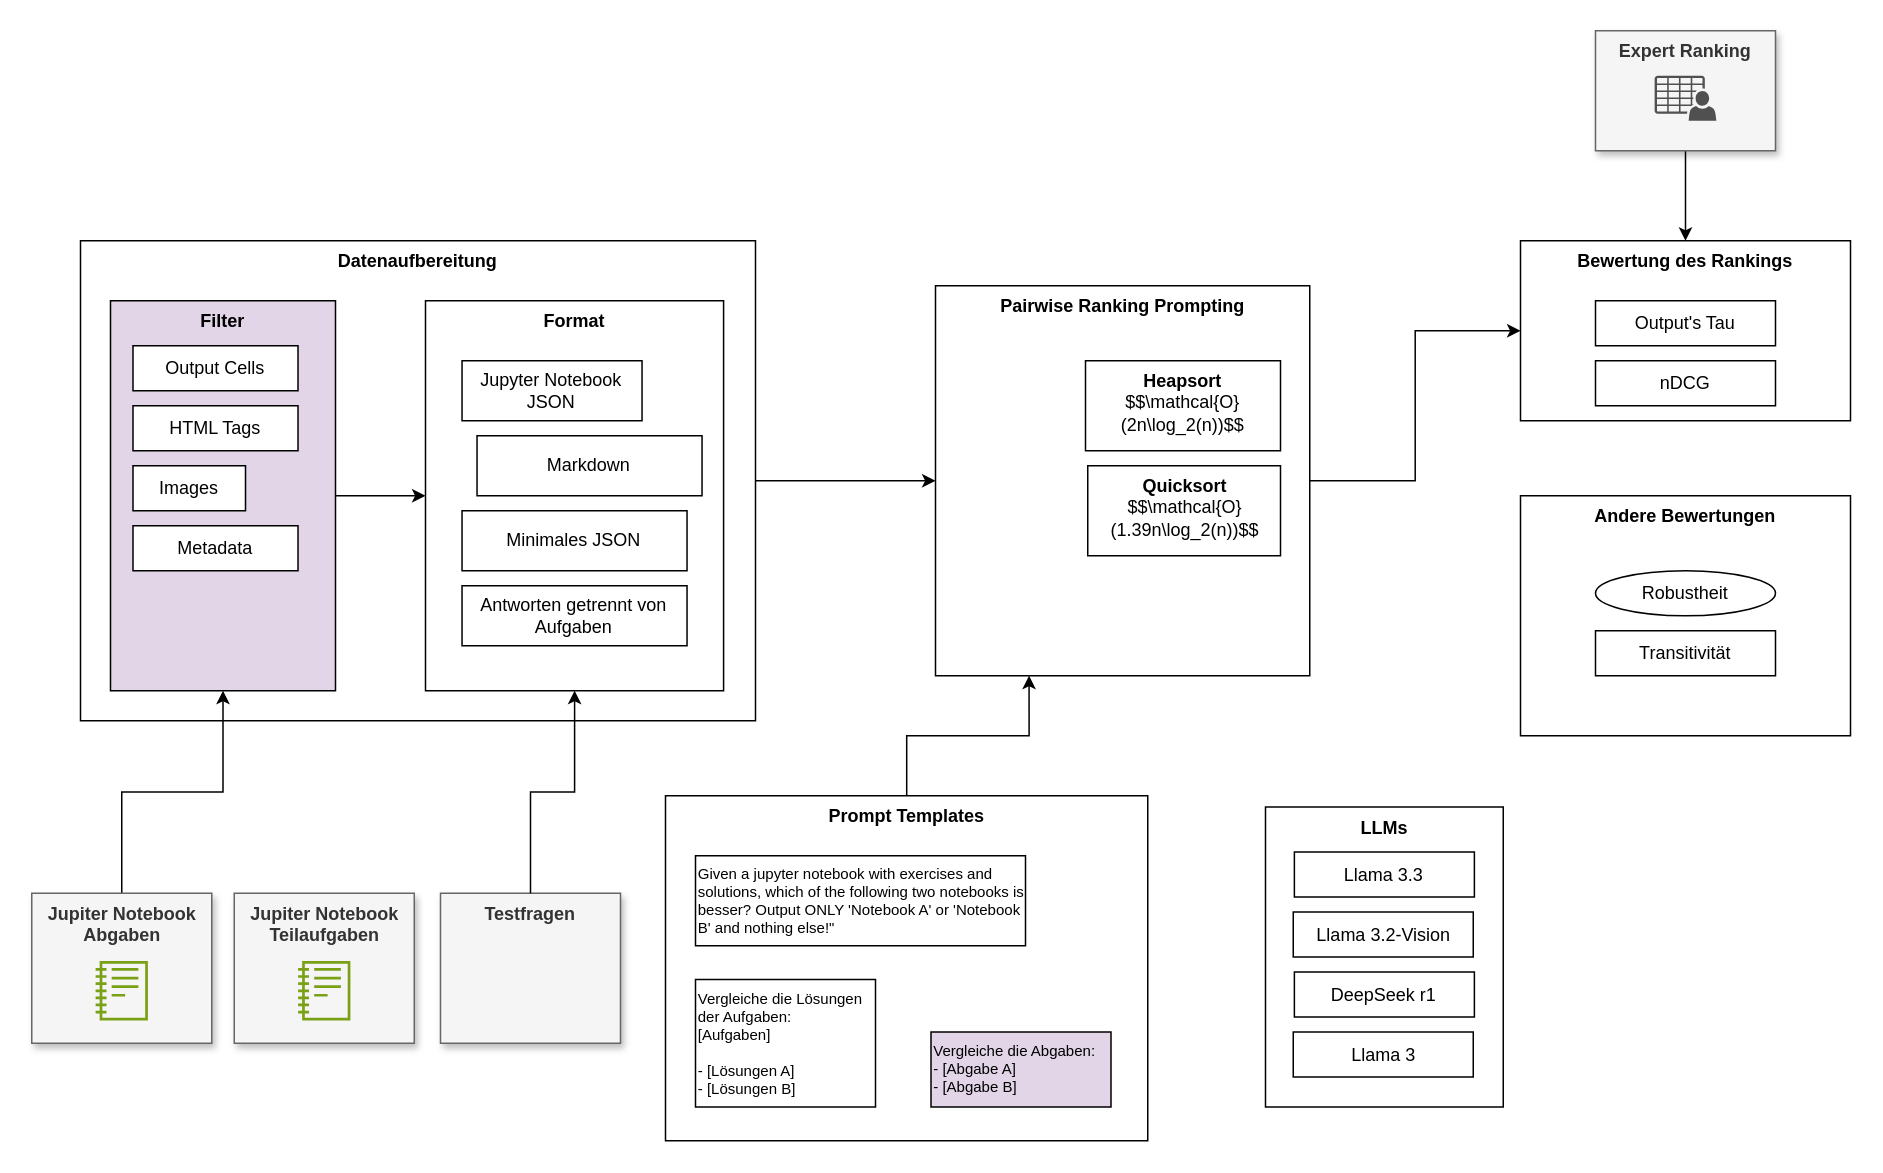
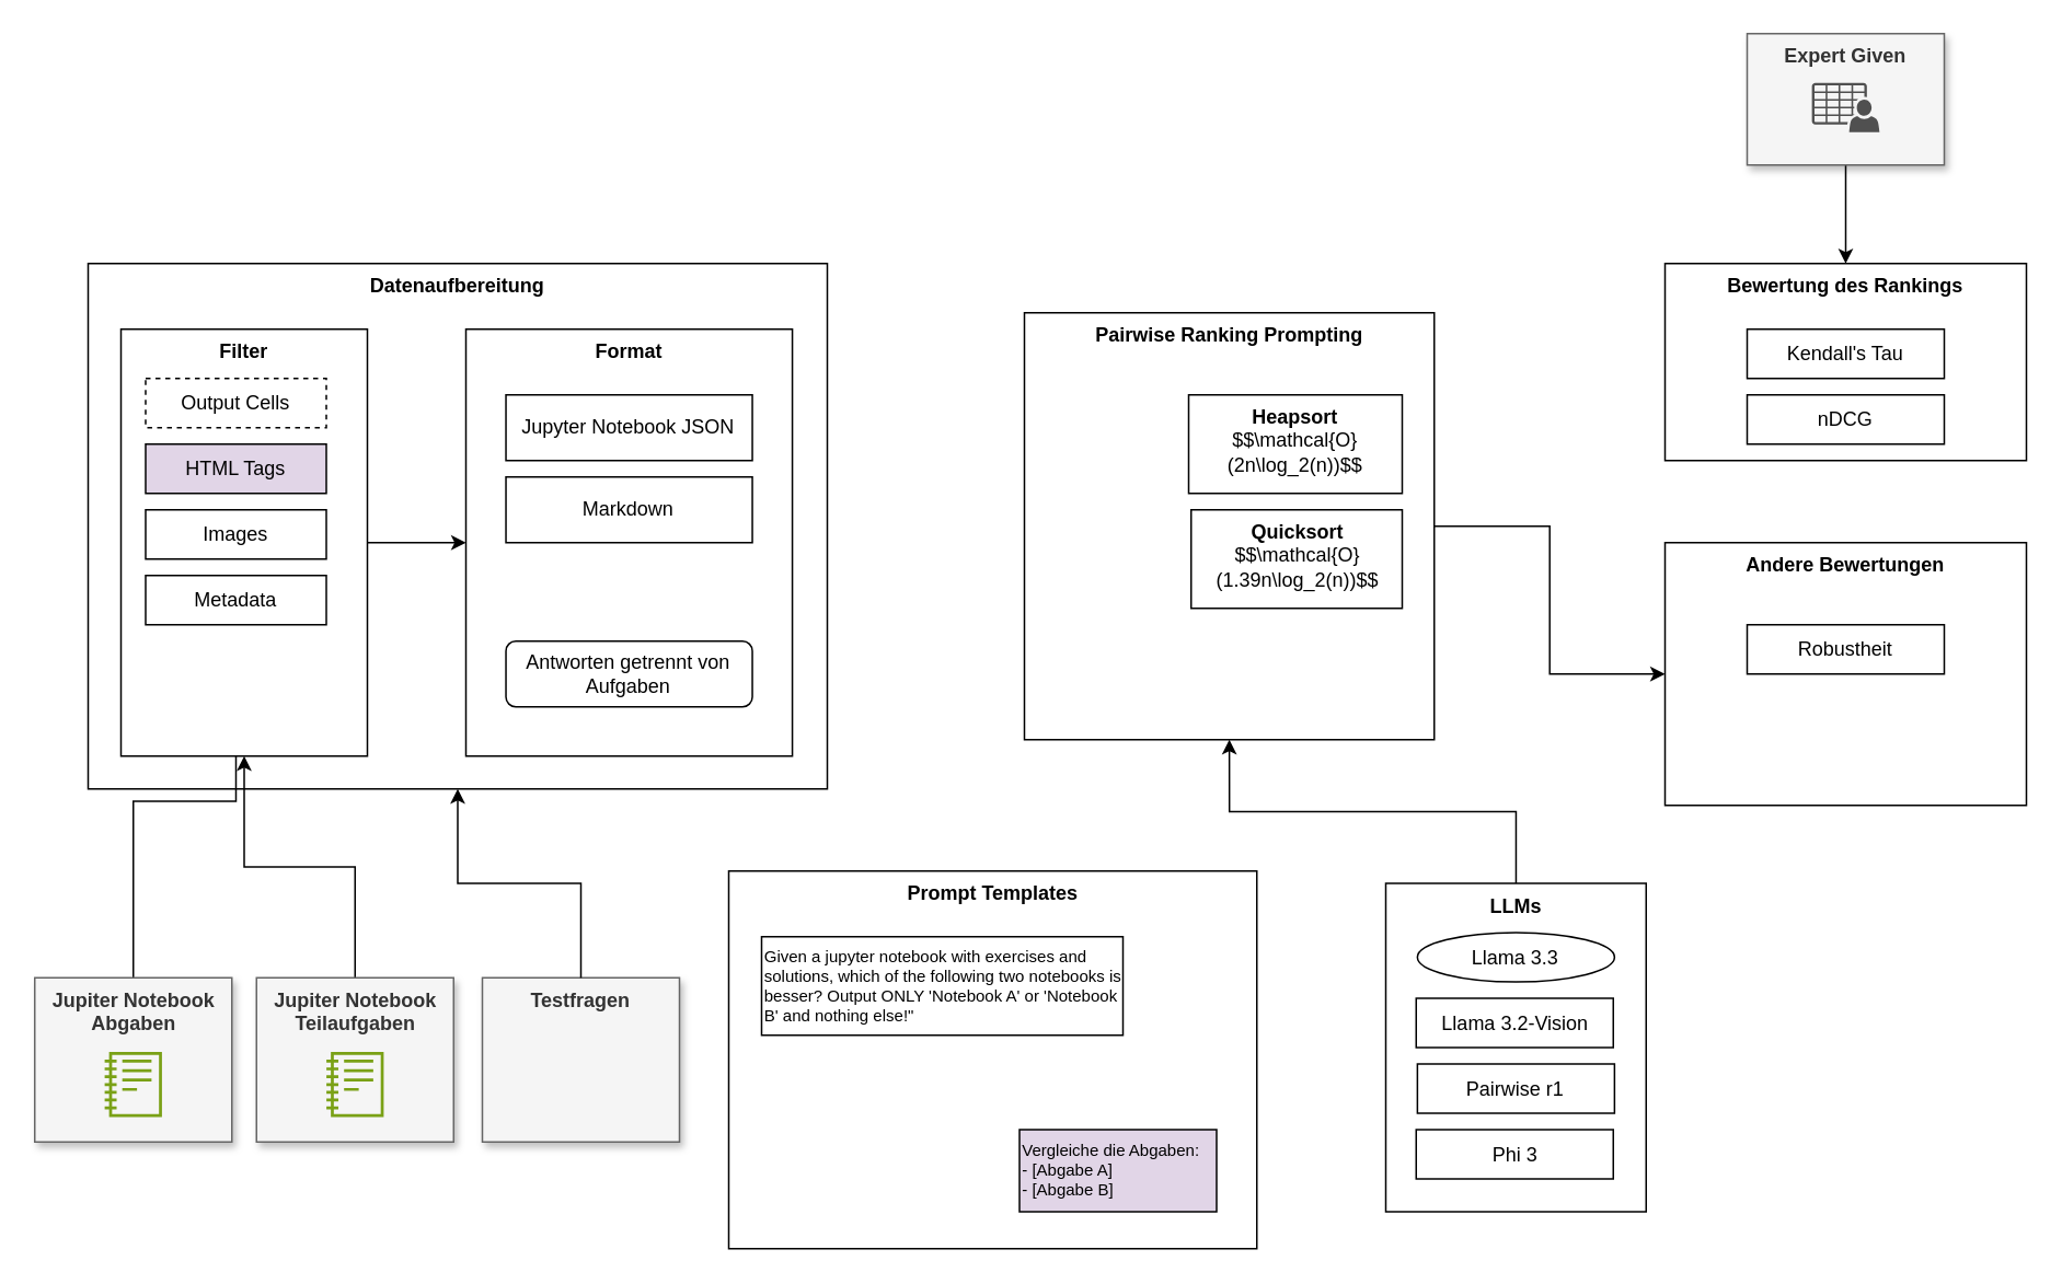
- <mxCell id="40" value="Expert Ranking" style="rounded=0;whiteSpace=wrap;html=1;verticalAlign=top;fontStyle=1;fillColor=#f5f5f5;strokeColor=#666666;fontColor=#333333;glass=0;shadow=1;" parent="39" vertex="1"><mxGeometry width="120" height="80" as="geometry" /></mxCell>
+ <mxCell id="40" value="Expert Given" style="rounded=0;whiteSpace=wrap;html=1;verticalAlign=top;fontStyle=1;fillColor=#f5f5f5;strokeColor=#666666;fontColor=#333333;glass=0;shadow=1;" parent="39" vertex="1"><mxGeometry width="120" height="80" as="geometry" /></mxCell>
- <mxCell id="18" value="Filter" style="rounded=0;whiteSpace=wrap;html=1;verticalAlign=top;fontStyle=1;fillColor=#e1d5e7;" parent="1" vertex="1"><mxGeometry x="73" y="200" width="150" height="260" as="geometry" /></mxCell>
+ <mxCell id="18" value="Filter" style="rounded=0;whiteSpace=wrap;html=1;verticalAlign=top;fontStyle=1" parent="1" vertex="1"><mxGeometry x="73" y="200" width="150" height="260" as="geometry" /></mxCell>
- <mxCell id="13" value="Output's Tau" style="rounded=0;whiteSpace=wrap;html=1;" parent="1" vertex="1"><mxGeometry x="1063" y="200" width="120" height="30" as="geometry" /></mxCell>
+ <mxCell id="13" value="Kendall's Tau" style="rounded=0;whiteSpace=wrap;html=1;" parent="1" vertex="1"><mxGeometry x="1063" y="200" width="120" height="30" as="geometry" /></mxCell>
- <mxCell id="9" style="edgeStyle=orthogonalEdgeStyle;rounded=0;orthogonalLoop=1;jettySize=auto;html=1;" parent="1" source="11" target="12" edge="1"><mxGeometry relative="1" as="geometry" /></mxCell>
- <mxCell id="19" value="Output Cells" style="rounded=0;whiteSpace=wrap;html=1;" parent="1" vertex="1"><mxGeometry x="88" y="230" width="110" height="30" as="geometry" /></mxCell>
+ <mxCell id="19" value="Output Cells" style="rounded=0;whiteSpace=wrap;html=1;dashed=1;" parent="1" vertex="1"><mxGeometry x="88" y="230" width="110" height="30" as="geometry" /></mxCell>
- <mxCell id="6" value="Jupyter Notebook JSON" style="rounded=0;whiteSpace=wrap;html=1;" parent="1" vertex="1"><mxGeometry x="307.36" y="240" width="120" height="40" as="geometry" /></mxCell>
+ <mxCell id="6" value="Jupyter Notebook JSON" style="rounded=0;whiteSpace=wrap;html=1;" parent="1" vertex="1"><mxGeometry x="307.36" y="240" width="150" height="40" as="geometry" /></mxCell>
- <mxCell id="20" value="HTML Tags" style="rounded=0;whiteSpace=wrap;html=1;" parent="1" vertex="1"><mxGeometry x="88" y="270" width="110" height="30" as="geometry" /></mxCell>
+ <mxCell id="20" value="HTML Tags" style="rounded=0;whiteSpace=wrap;html=1;fillColor=#e1d5e7;" parent="1" vertex="1"><mxGeometry x="88" y="270" width="110" height="30" as="geometry" /></mxCell>
- <mxCell id="7" value="Markdown" style="rounded=0;whiteSpace=wrap;html=1;" parent="1" vertex="1"><mxGeometry x="317.36" y="290" width="150" height="40" as="geometry" /></mxCell>
+ <mxCell id="7" value="Markdown" style="rounded=0;whiteSpace=wrap;html=1;" parent="1" vertex="1"><mxGeometry x="307.36" y="290" width="150" height="40" as="geometry" /></mxCell>
- <mxCell id="2" style="edgeStyle=orthogonalEdgeStyle;rounded=0;orthogonalLoop=1;jettySize=auto;html=1;" parent="1" source="3" target="11" edge="1"><mxGeometry relative="1" as="geometry" /></mxCell>
- <mxCell id="28" value="Images" style="rounded=0;whiteSpace=wrap;html=1;" parent="1" vertex="1"><mxGeometry x="88" y="310" width="75" height="30" as="geometry" /></mxCell>
+ <mxCell id="28" value="Images" style="rounded=0;whiteSpace=wrap;html=1;" parent="1" vertex="1"><mxGeometry x="88" y="310" width="110" height="30" as="geometry" /></mxCell>
- <mxCell id="8" value="Minimales JSON" style="rounded=0;whiteSpace=wrap;html=1;" parent="1" vertex="1"><mxGeometry x="307.36" y="340" width="150" height="40" as="geometry" /></mxCell>
- <mxCell id="30" value="Robustheit" style="ellipse;whiteSpace=wrap;html=1;" parent="1" vertex="1"><mxGeometry x="1063" y="380" width="120" height="30" as="geometry" /></mxCell>
+ <mxCell id="30" value="Robustheit" style="rounded=0;whiteSpace=wrap;html=1;" parent="1" vertex="1"><mxGeometry x="1063" y="380" width="120" height="30" as="geometry" /></mxCell>
+ <mxCell id="10" style="edgeStyle=orthogonalEdgeStyle;rounded=0;orthogonalLoop=1;jettySize=auto;html=1;" parent="1" source="11" target="29" edge="1"><mxGeometry relative="1" as="geometry" /></mxCell>
- <mxCell id="35" value="Antworten getrennt von Aufgaben" style="rounded=0;whiteSpace=wrap;html=1;" parent="1" vertex="1"><mxGeometry x="307.36" y="390" width="150" height="40" as="geometry" /></mxCell>
+ <mxCell id="35" value="Antworten getrennt von Aufgaben" style="whiteSpace=wrap;html=1;rounded=1;" parent="1" vertex="1"><mxGeometry x="307.36" y="390" width="150" height="40" as="geometry" /></mxCell>
- <mxCell id="31" value="Transitivität" style="rounded=0;whiteSpace=wrap;html=1;" parent="1" vertex="1"><mxGeometry x="1063" y="420" width="120" height="30" as="geometry" /></mxCell>
- <mxCell id="15" style="edgeStyle=orthogonalEdgeStyle;rounded=0;orthogonalLoop=1;jettySize=auto;html=1;entryX=0.25;entryY=1;entryDx=0;entryDy=0;" parent="1" source="16" target="11" edge="1"><mxGeometry relative="1" as="geometry" /></mxCell>
+ <mxCell id="22" style="edgeStyle=orthogonalEdgeStyle;rounded=0;orthogonalLoop=1;jettySize=auto;html=1;entryX=0.5;entryY=1;entryDx=0;entryDy=0;" parent="1" source="23" target="11" edge="1"><mxGeometry relative="1" as="geometry" /></mxCell>
- <mxCell id="51" style="edgeStyle=orthogonalEdgeStyle;rounded=0;orthogonalLoop=1;jettySize=auto;html=1;" parent="1" source="50" target="4" edge="1"><mxGeometry relative="1" as="geometry" /></mxCell>
+ <mxCell id="51" style="edgeStyle=orthogonalEdgeStyle;rounded=0;orthogonalLoop=1;jettySize=auto;html=1;" parent="1" source="50" target="3" edge="1"><mxGeometry relative="1" as="geometry" /></mxCell>
- <mxCell id="5" style="edgeStyle=orthogonalEdgeStyle;rounded=0;orthogonalLoop=1;jettySize=auto;html=1;entryX=0.5;entryY=1;entryDx=0;entryDy=0;" parent="1" source="46" target="18" edge="1"><mxGeometry relative="1" as="geometry" /></mxCell>
+ <mxCell id="5" style="edgeStyle=orthogonalEdgeStyle;rounded=0;orthogonalLoop=1;jettySize=auto;html=1;" parent="1" source="46" target="34" edge="1"><mxGeometry relative="1" as="geometry" /></mxCell>
+ <mxCell id="32" style="edgeStyle=orthogonalEdgeStyle;rounded=0;orthogonalLoop=1;jettySize=auto;html=1;entryX=0.5;entryY=1;entryDx=0;entryDy=0;" parent="1" source="43" target="18" edge="1"><mxGeometry relative="1" as="geometry" /></mxCell>
- <mxCell id="26" value="Llama 3.3" style="rounded=0;whiteSpace=wrap;html=1;" parent="1" vertex="1"><mxGeometry x="862.25" y="567.5" width="120" height="30" as="geometry" /></mxCell>
+ <mxCell id="26" value="Llama 3.3" style="ellipse;whiteSpace=wrap;html=1;" parent="1" vertex="1"><mxGeometry x="862.25" y="567.5" width="120" height="30" as="geometry" /></mxCell>
- <mxCell id="24" value="DeepSeek r1" style="rounded=0;whiteSpace=wrap;html=1;" parent="1" vertex="1"><mxGeometry x="862.25" y="647.5" width="120" height="30" as="geometry" /></mxCell>
+ <mxCell id="24" value="Pairwise r1" style="rounded=0;whiteSpace=wrap;html=1;" parent="1" vertex="1"><mxGeometry x="862.25" y="647.5" width="120" height="30" as="geometry" /></mxCell>
- <mxCell id="36" value="&lt;div style=&quot;font-size: 10px;&quot;&gt;&lt;span style=&quot;background-color: initial;&quot;&gt;&lt;font style=&quot;font-size: 10px;&quot;&gt;Vergleiche die Lösungen der Aufgaben:&lt;/font&gt;&lt;/span&gt;&lt;/div&gt;&lt;div style=&quot;font-size: 10px;&quot;&gt;&lt;span style=&quot;background-color: initial;&quot;&gt;&lt;font style=&quot;font-size: 10px;&quot;&gt;[Aufgaben]&lt;/font&gt;&lt;/span&gt;&lt;/div&gt;&lt;div style=&quot;font-size: 10px;&quot;&gt;&lt;font style=&quot;font-size: 10px;&quot;&gt;&lt;br&gt;&lt;/font&gt;&lt;/div&gt;&lt;div style=&quot;font-size: 10px;&quot;&gt;&lt;font style=&quot;font-size: 10px;&quot;&gt;- [Lösungen A]&lt;/font&gt;&lt;/div&gt;&lt;div style=&quot;font-size: 10px;&quot;&gt;&lt;font style=&quot;font-size: 10px;&quot;&gt;- [Lösungen B]&lt;/font&gt;&lt;/div&gt;" style="rounded=0;whiteSpace=wrap;html=1;align=left;verticalAlign=top;" parent="1" vertex="1"><mxGeometry x="463" y="652.5" width="120" height="85" as="geometry" /></mxCell>
- <mxCell id="33" value="Llama 3" style="rounded=0;whiteSpace=wrap;html=1;" parent="1" vertex="1"><mxGeometry x="861.5" y="687.5" width="120" height="30" as="geometry" /></mxCell>
+ <mxCell id="33" value="Phi 3" style="rounded=0;whiteSpace=wrap;html=1;" parent="1" vertex="1"><mxGeometry x="861.5" y="687.5" width="120" height="30" as="geometry" /></mxCell>
